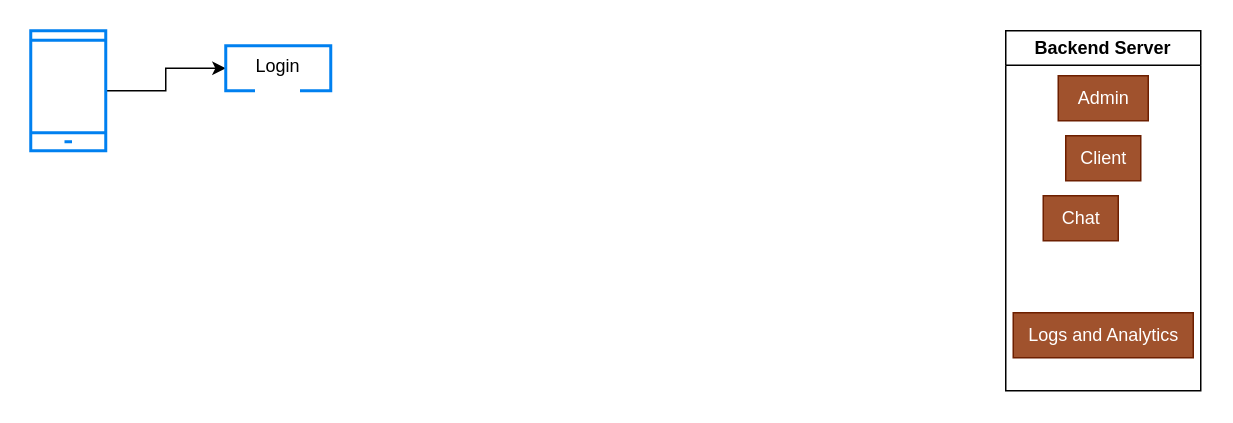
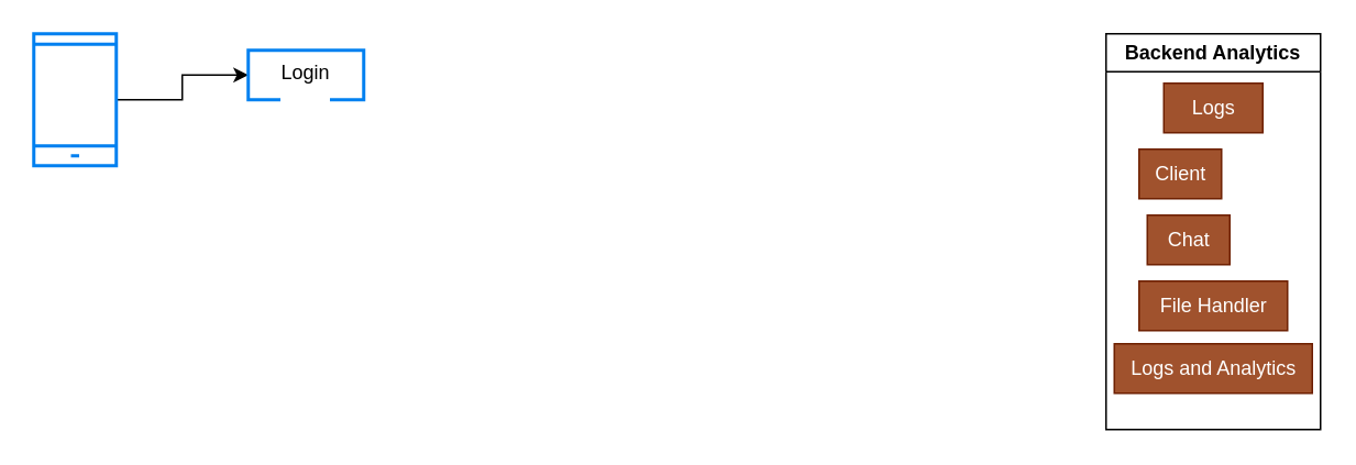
- <mxCell id="5" value="Backend Server" style="swimlane;whiteSpace=wrap;html=1;" vertex="1" parent="1"><mxGeometry x="670" y="20" width="130" height="240" as="geometry" /></mxCell>
+ <mxCell id="5" value="Backend Analytics" style="swimlane;whiteSpace=wrap;html=1;" vertex="1" parent="1"><mxGeometry x="670" y="20" width="130" height="240" as="geometry" /></mxCell>
- <mxCell id="6" value="Admin" style="text;html=1;align=center;verticalAlign=middle;resizable=0;points=[];autosize=1;strokeColor=#6D1F00;fillColor=#a0522d;fontColor=#ffffff;" vertex="1" parent="5"><mxGeometry x="35" y="30" width="60" height="30" as="geometry" /></mxCell>
+ <mxCell id="6" value="Logs" style="text;html=1;align=center;verticalAlign=middle;resizable=0;points=[];autosize=1;strokeColor=#6D1F00;fillColor=#a0522d;fontColor=#ffffff;" vertex="1" parent="5"><mxGeometry x="35" y="30" width="60" height="30" as="geometry" /></mxCell>
- <mxCell id="7" value="Client" style="text;html=1;align=center;verticalAlign=middle;resizable=0;points=[];autosize=1;strokeColor=#6D1F00;fillColor=#a0522d;fontColor=#ffffff;" vertex="1" parent="5"><mxGeometry x="40" y="70" width="50" height="30" as="geometry" /></mxCell>
+ <mxCell id="7" value="Client" style="text;html=1;align=center;verticalAlign=middle;resizable=0;points=[];autosize=1;strokeColor=#6D1F00;fillColor=#a0522d;fontColor=#ffffff;" vertex="1" parent="5"><mxGeometry x="20" y="70" width="50" height="30" as="geometry" /></mxCell>
+ <mxCell id="9" value="File Handler" style="text;html=1;align=center;verticalAlign=middle;resizable=0;points=[];autosize=1;strokeColor=#6D1F00;fillColor=#a0522d;fontColor=#ffffff;" vertex="1" parent="5"><mxGeometry x="20" y="150" width="90" height="30" as="geometry" /></mxCell>
